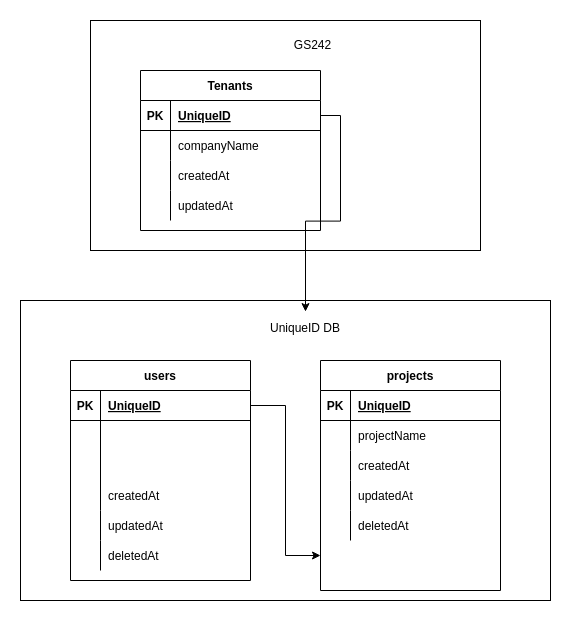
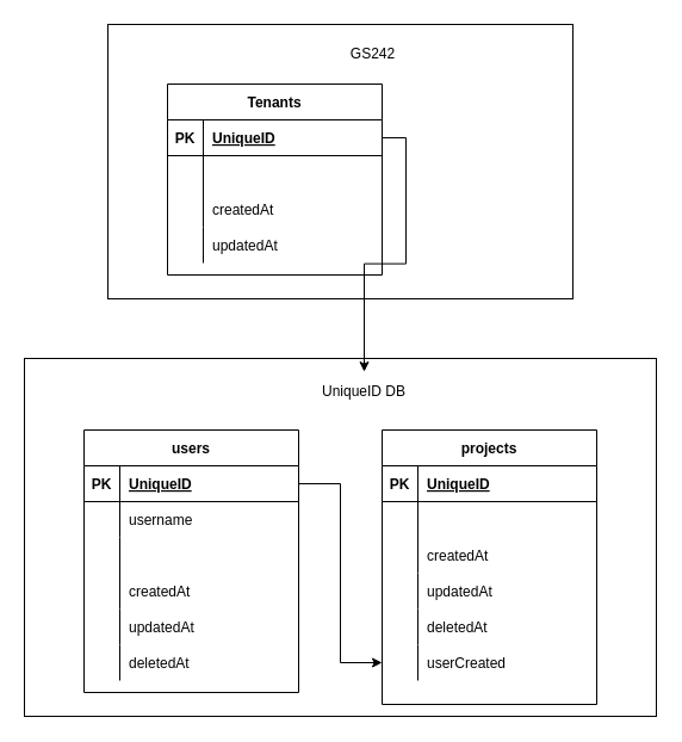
- <mxCell id="32" value="companyName" style="shape=partialRectangle;connectable=0;fillColor=none;top=0;left=0;bottom=0;right=0;align=left;spacingLeft=6;overflow=hidden;" vertex="1" parent="30"><mxGeometry x="30" width="150" height="30" as="geometry"><mxRectangle width="150" height="30" as="alternateBounds" /></mxGeometry></mxCell>
+ <mxCell id="45" value="username" style="shape=partialRectangle;connectable=0;fillColor=none;top=0;left=0;bottom=0;right=0;align=left;spacingLeft=6;overflow=hidden;" vertex="1" parent="43"><mxGeometry x="30" width="150" height="30" as="geometry"><mxRectangle width="150" height="30" as="alternateBounds" /></mxGeometry></mxCell>
- <mxCell id="11" value="projectName" style="shape=partialRectangle;connectable=0;fillColor=none;top=0;left=0;bottom=0;right=0;align=left;spacingLeft=6;overflow=hidden;" vertex="1" parent="9"><mxGeometry x="30" width="150" height="30" as="geometry"><mxRectangle width="150" height="30" as="alternateBounds" /></mxGeometry></mxCell>
+ <mxCell id="23" value="userCreated" style="shape=partialRectangle;connectable=0;fillColor=none;top=0;left=0;bottom=0;right=0;align=left;spacingLeft=6;overflow=hidden;" vertex="1" parent="21"><mxGeometry x="30" width="150" height="30" as="geometry"><mxRectangle width="150" height="30" as="alternateBounds" /></mxGeometry></mxCell>
